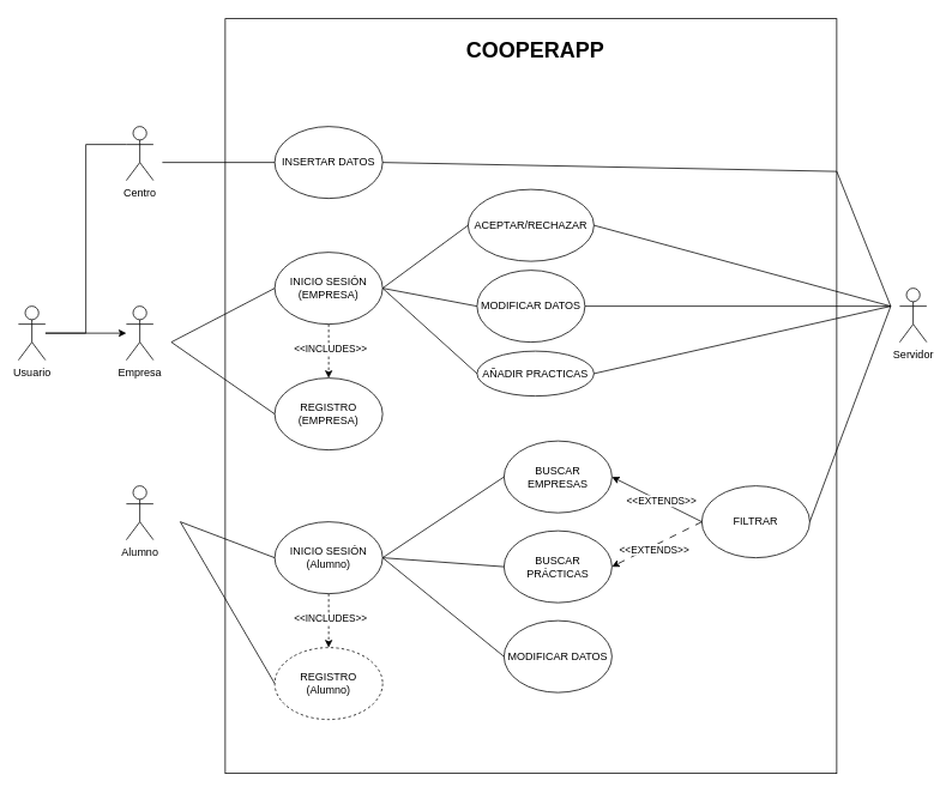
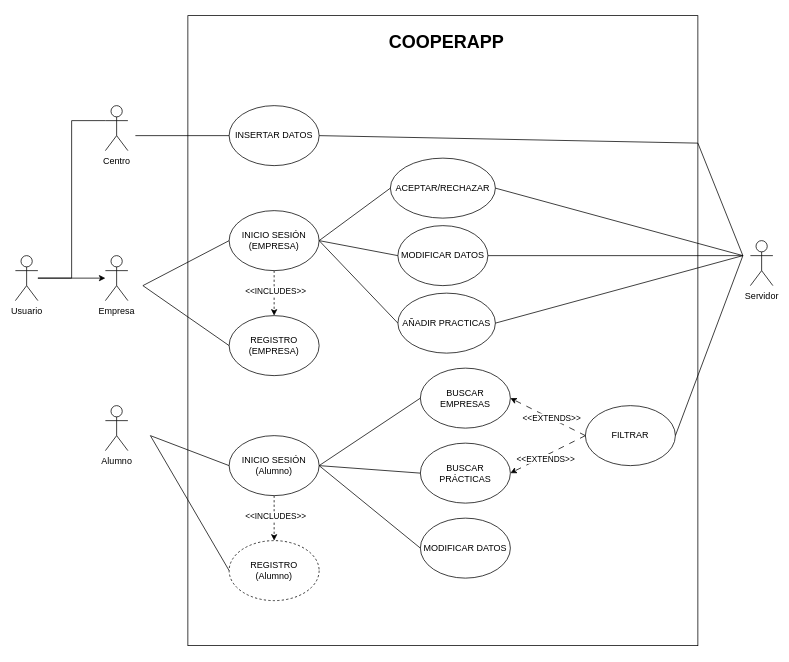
- <mxCell id="43" value="AÑADIR PRACTICAS" style="ellipse;whiteSpace=wrap;html=1;" vertex="1" parent="1"><mxGeometry x="530" y="390" width="130" height="50" as="geometry" /></mxCell>
+ <mxCell id="43" value="AÑADIR PRACTICAS" style="ellipse;whiteSpace=wrap;html=1;" vertex="1" parent="1"><mxGeometry x="530" y="390" width="130" height="80" as="geometry" /></mxCell>
- <mxCell id="32" value="" style="endArrow=classic;html=1;rounded=0;entryX=1;entryY=0.5;entryDx=0;entryDy=0;exitX=0;exitY=0.5;exitDx=0;exitDy=0;dashed=0;dashPattern=8 8;" edge="1" parent="1" source="31" target="25"><mxGeometry width="50" height="50" relative="1" as="geometry"><mxPoint x="770" y="720" as="sourcePoint" /><mxPoint x="820" y="670" as="targetPoint" /></mxGeometry></mxCell>
+ <mxCell id="32" value="" style="endArrow=classic;html=1;rounded=0;entryX=1;entryY=0.5;entryDx=0;entryDy=0;exitX=0;exitY=0.5;exitDx=0;exitDy=0;dashed=1;dashPattern=8 8;" edge="1" parent="1" source="31" target="25"><mxGeometry width="50" height="50" relative="1" as="geometry"><mxPoint x="770" y="720" as="sourcePoint" /><mxPoint x="820" y="670" as="targetPoint" /></mxGeometry></mxCell>
